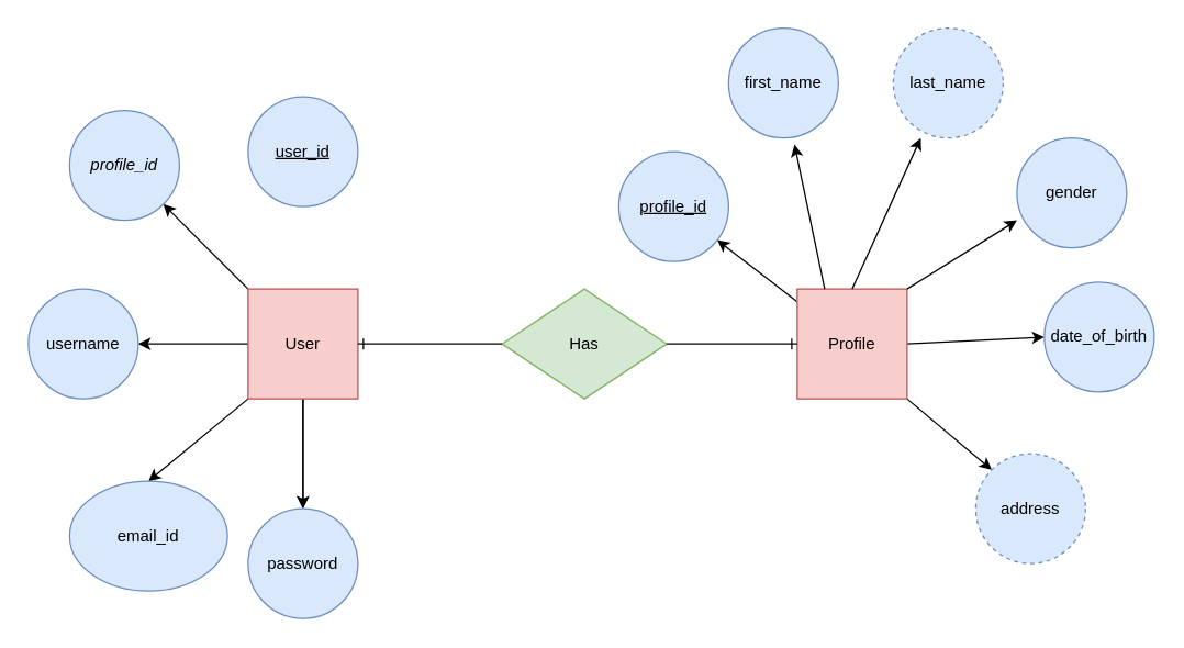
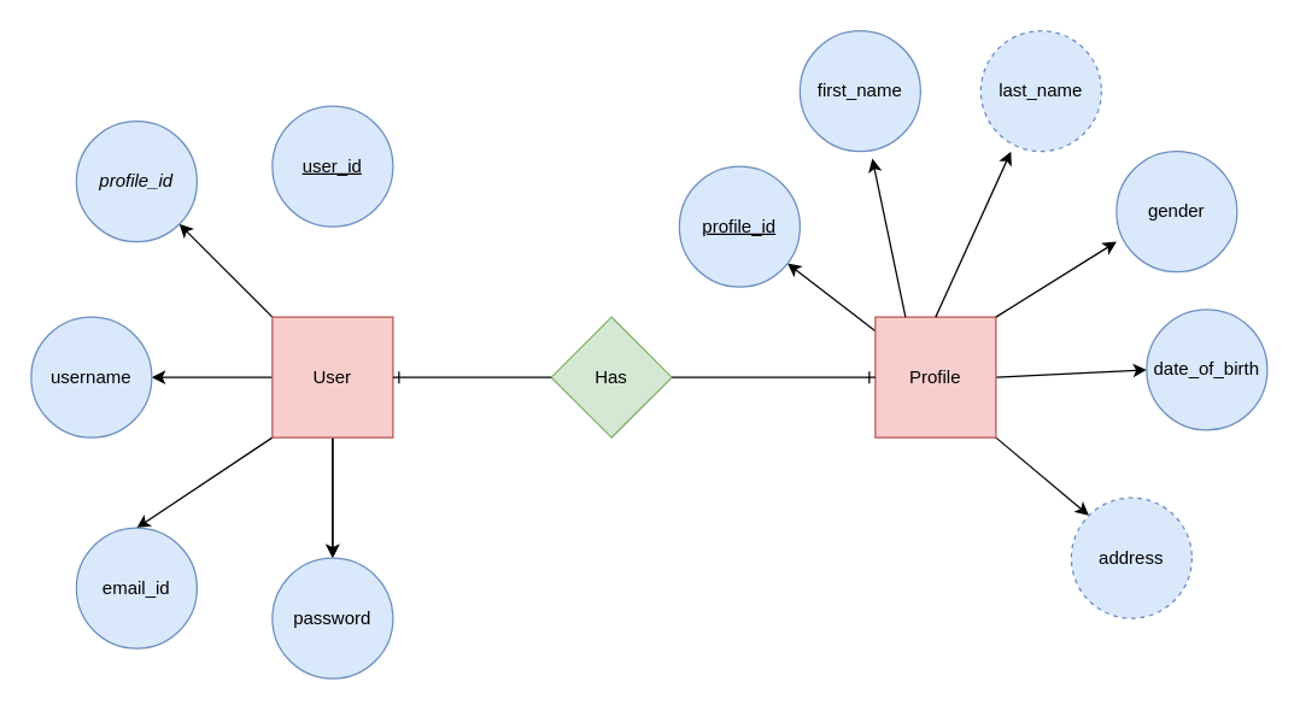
- <mxCell id="13" value="Has" style="rhombus;whiteSpace=wrap;html=1;fillColor=#d5e8d4;strokeColor=#82b366;" vertex="1" parent="1"><mxGeometry x="365" y="210" width="120" height="80" as="geometry" /></mxCell>
+ <mxCell id="13" value="Has" style="rhombus;whiteSpace=wrap;html=1;fillColor=#d5e8d4;strokeColor=#82b366;" vertex="1" parent="1"><mxGeometry x="365" y="210" width="80" height="80" as="geometry" /></mxCell>
- <mxCell id="11" value="email_id" style="ellipse;whiteSpace=wrap;html=1;aspect=fixed;fillColor=#dae8fc;strokeColor=#6c8ebf;" vertex="1" parent="1"><mxGeometry x="50" y="350" width="115" height="80" as="geometry" /></mxCell>
+ <mxCell id="11" value="email_id" style="ellipse;whiteSpace=wrap;html=1;aspect=fixed;fillColor=#dae8fc;strokeColor=#6c8ebf;" vertex="1" parent="1"><mxGeometry x="50" y="350" width="80" height="80" as="geometry" /></mxCell>
